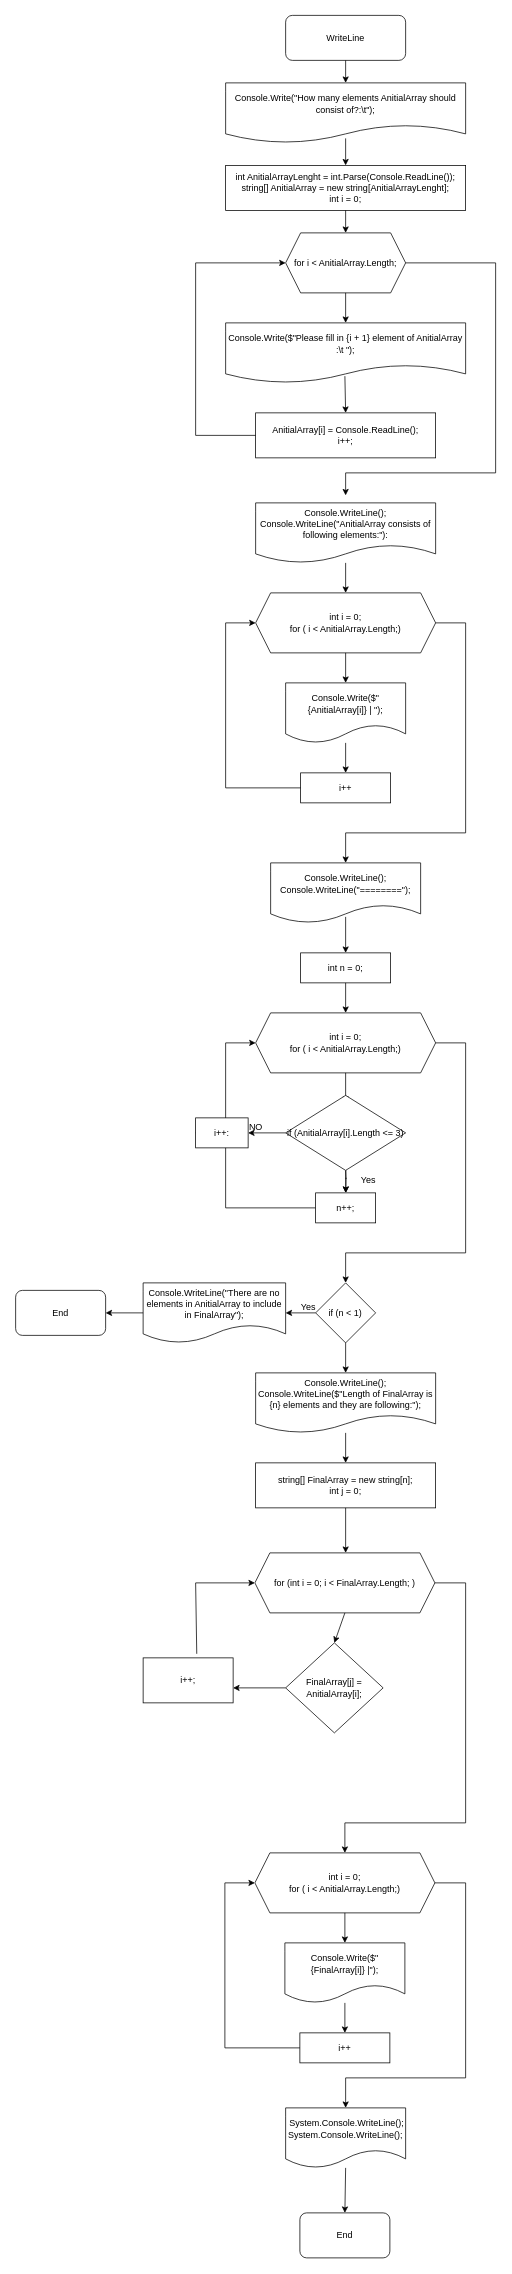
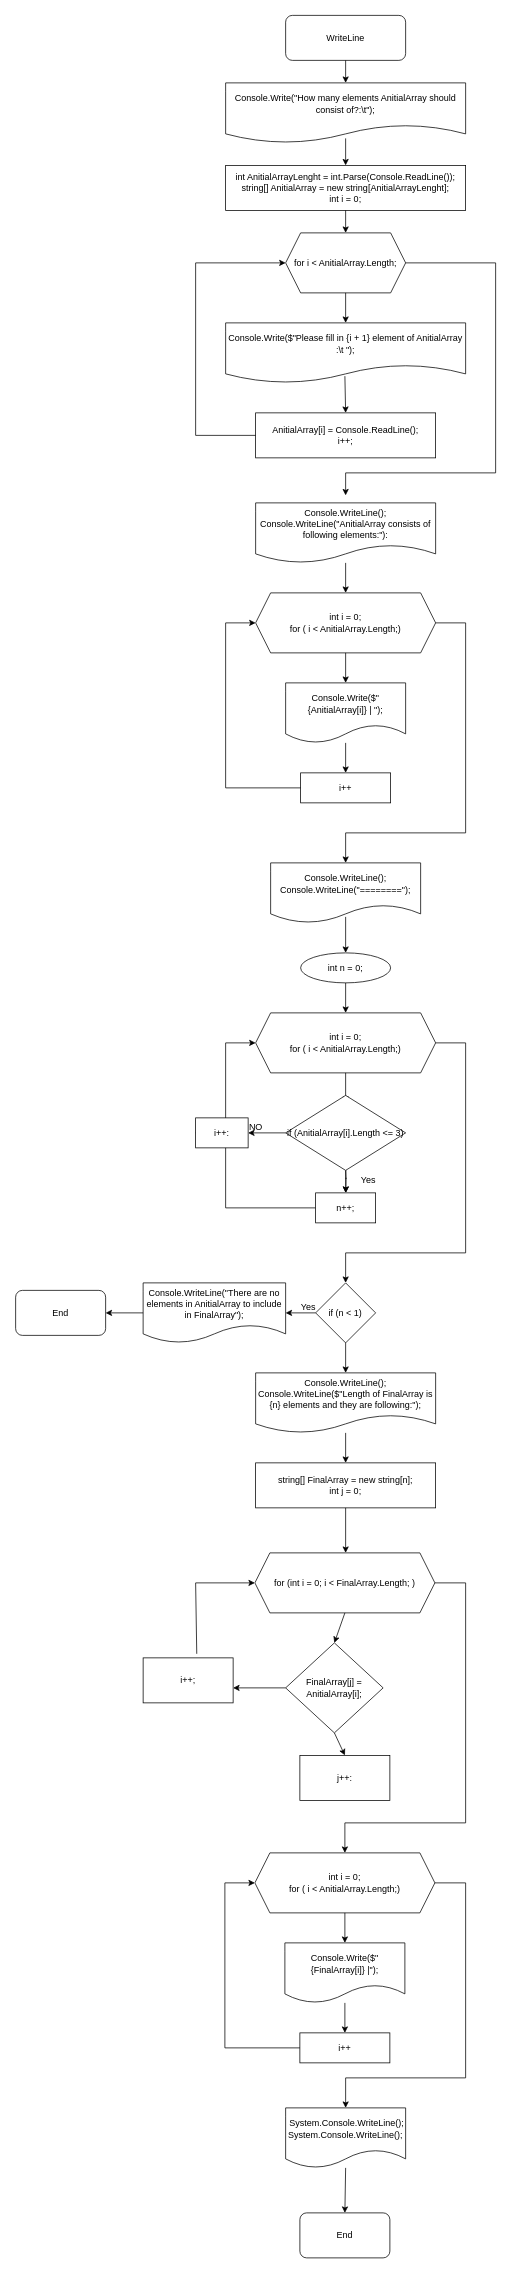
- <mxCell id="16" value="int n = 0;" style="rounded=0;whiteSpace=wrap;html=1;" vertex="1" parent="1"><mxGeometry x="400" y="1270" width="120" height="40" as="geometry" /></mxCell>
+ <mxCell id="16" value="int n = 0;" style="ellipse;whiteSpace=wrap;html=1;" vertex="1" parent="1"><mxGeometry x="400" y="1270" width="120" height="40" as="geometry" /></mxCell>
+ <mxCell id="55" value="" style="endArrow=classic;html=1;rounded=0;exitX=0.5;exitY=1;exitDx=0;exitDy=0;entryX=0.5;entryY=0;entryDx=0;entryDy=0;" edge="1" parent="1" source="52" target="53"><mxGeometry width="50" height="50" relative="1" as="geometry"><mxPoint x="540" y="2310" as="sourcePoint" /><mxPoint x="590" y="2260" as="targetPoint" /></mxGeometry></mxCell>
+ <mxCell id="53" value="j++:" style="rounded=0;whiteSpace=wrap;html=1;" vertex="1" parent="1"><mxGeometry x="399" y="2340" width="120" height="60" as="geometry" /></mxCell>
